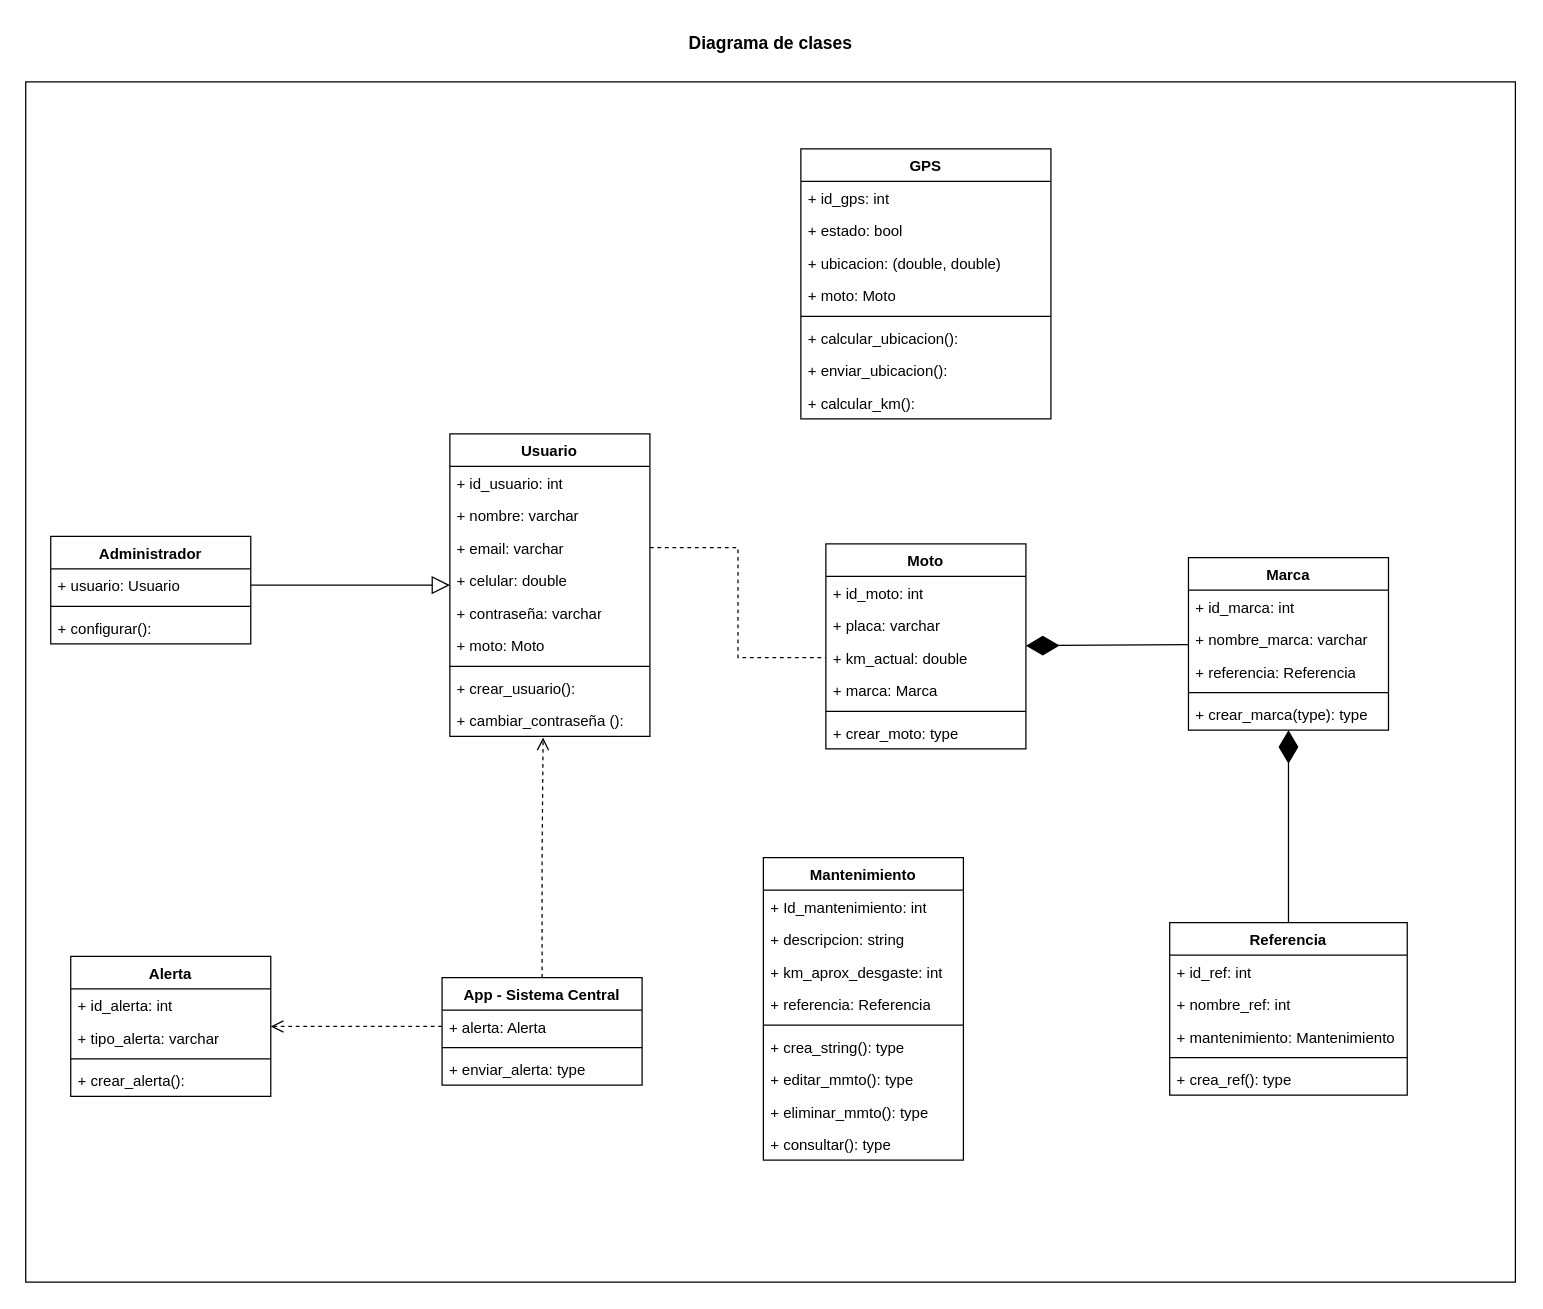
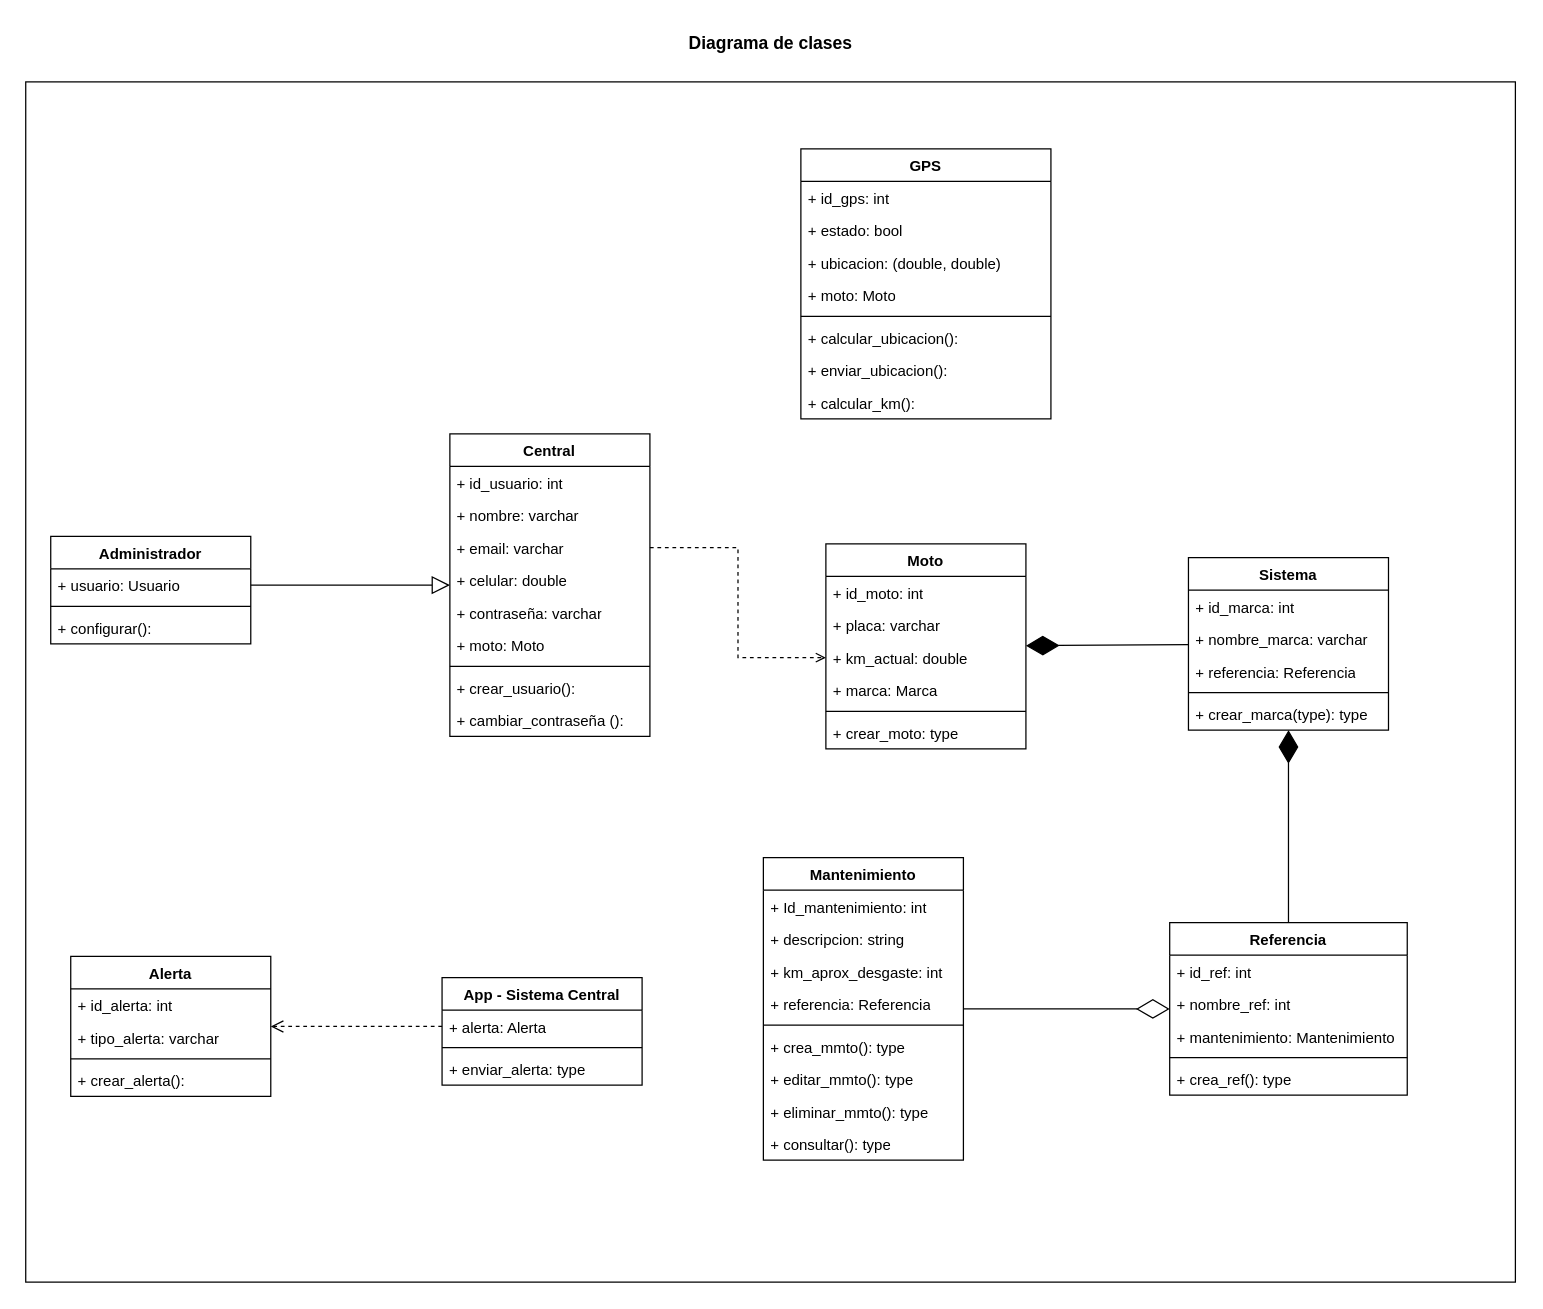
- <mxCell id="4" value="Usuario" style="swimlane;fontStyle=1;align=center;verticalAlign=top;childLayout=stackLayout;horizontal=1;startSize=26;horizontalStack=0;resizeParent=1;resizeParentMax=0;resizeLast=0;collapsible=1;marginBottom=0;whiteSpace=wrap;html=1;" vertex="1" parent="2"><mxGeometry x="339.25" y="281.5" width="160" height="242" as="geometry" /></mxCell>
+ <mxCell id="4" value="Central" style="swimlane;fontStyle=1;align=center;verticalAlign=top;childLayout=stackLayout;horizontal=1;startSize=26;horizontalStack=0;resizeParent=1;resizeParentMax=0;resizeLast=0;collapsible=1;marginBottom=0;whiteSpace=wrap;html=1;" vertex="1" parent="2"><mxGeometry x="339.25" y="281.5" width="160" height="242" as="geometry" /></mxCell>
- <mxCell id="35" value="Marca" style="swimlane;fontStyle=1;align=center;verticalAlign=top;childLayout=stackLayout;horizontal=1;startSize=26;horizontalStack=0;resizeParent=1;resizeParentMax=0;resizeLast=0;collapsible=1;marginBottom=0;whiteSpace=wrap;html=1;" vertex="1" parent="2"><mxGeometry x="930" y="380.5" width="160" height="138" as="geometry" /></mxCell>
+ <mxCell id="35" value="Sistema" style="swimlane;fontStyle=1;align=center;verticalAlign=top;childLayout=stackLayout;horizontal=1;startSize=26;horizontalStack=0;resizeParent=1;resizeParentMax=0;resizeLast=0;collapsible=1;marginBottom=0;whiteSpace=wrap;html=1;" vertex="1" parent="2"><mxGeometry x="930" y="380.5" width="160" height="138" as="geometry" /></mxCell>
- <mxCell id="61" style="edgeStyle=orthogonalEdgeStyle;rounded=0;orthogonalLoop=1;jettySize=auto;html=1;entryX=0;entryY=0.5;entryDx=0;entryDy=0;endArrow=none;endFill=0;dashed=1;" edge="1" parent="2" source="7" target="21"><mxGeometry relative="1" as="geometry" /></mxCell>
+ <mxCell id="61" style="edgeStyle=orthogonalEdgeStyle;rounded=0;orthogonalLoop=1;jettySize=auto;html=1;entryX=0;entryY=0.5;entryDx=0;entryDy=0;endArrow=open;endFill=0;dashed=1;" edge="1" parent="2" source="7" target="21"><mxGeometry relative="1" as="geometry" /></mxCell>
- <mxCell id="50" style="edgeStyle=orthogonalEdgeStyle;rounded=0;orthogonalLoop=1;jettySize=auto;html=1;entryX=0.466;entryY=1.034;entryDx=0;entryDy=0;entryPerimeter=0;dashed=1;endArrow=open;endFill=0;endSize=8;" edge="1" parent="2" source="51" target="13"><mxGeometry relative="1" as="geometry" /></mxCell>
+ <mxCell id="60" style="edgeStyle=orthogonalEdgeStyle;rounded=0;orthogonalLoop=1;jettySize=auto;html=1;endSize=24;endArrow=diamondThin;endFill=0;" edge="1" parent="2" source="25" target="42"><mxGeometry relative="1" as="geometry" /></mxCell>
- <mxCell id="31" value="+ crea_string(): type" style="text;strokeColor=none;fillColor=none;align=left;verticalAlign=top;spacingLeft=4;spacingRight=4;overflow=hidden;rotatable=0;points=[[0,0.5],[1,0.5]];portConstraint=eastwest;whiteSpace=wrap;html=1;" vertex="1" parent="25"><mxGeometry y="138" width="160" height="26" as="geometry" /></mxCell>
+ <mxCell id="31" value="+ crea_mmto(): type" style="text;strokeColor=none;fillColor=none;align=left;verticalAlign=top;spacingLeft=4;spacingRight=4;overflow=hidden;rotatable=0;points=[[0,0.5],[1,0.5]];portConstraint=eastwest;whiteSpace=wrap;html=1;" vertex="1" parent="25"><mxGeometry y="138" width="160" height="26" as="geometry" /></mxCell>
